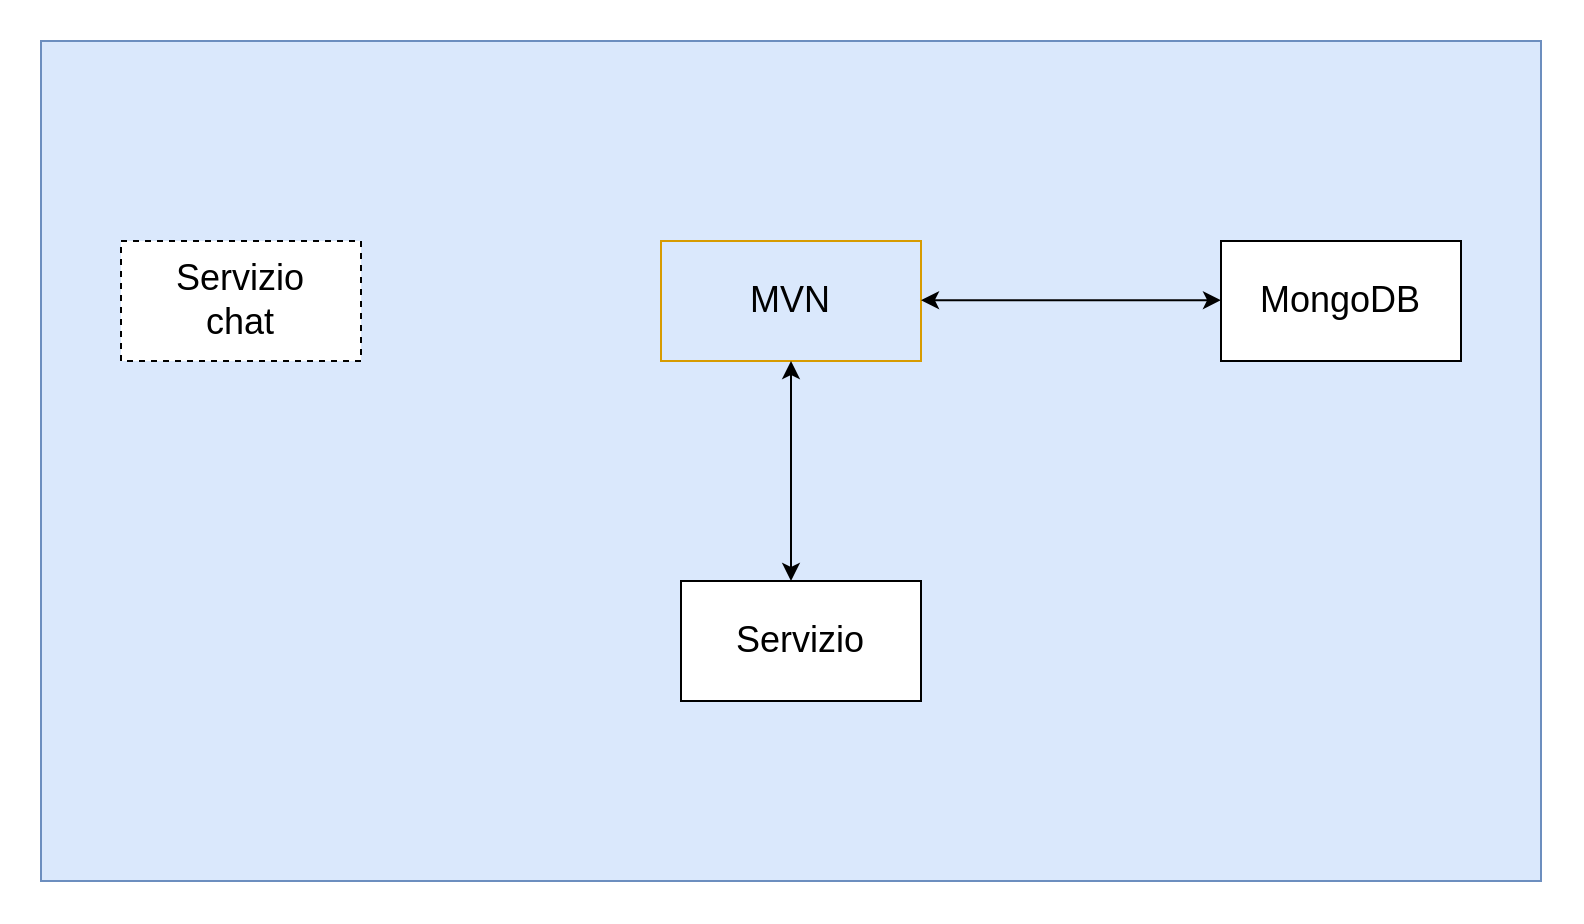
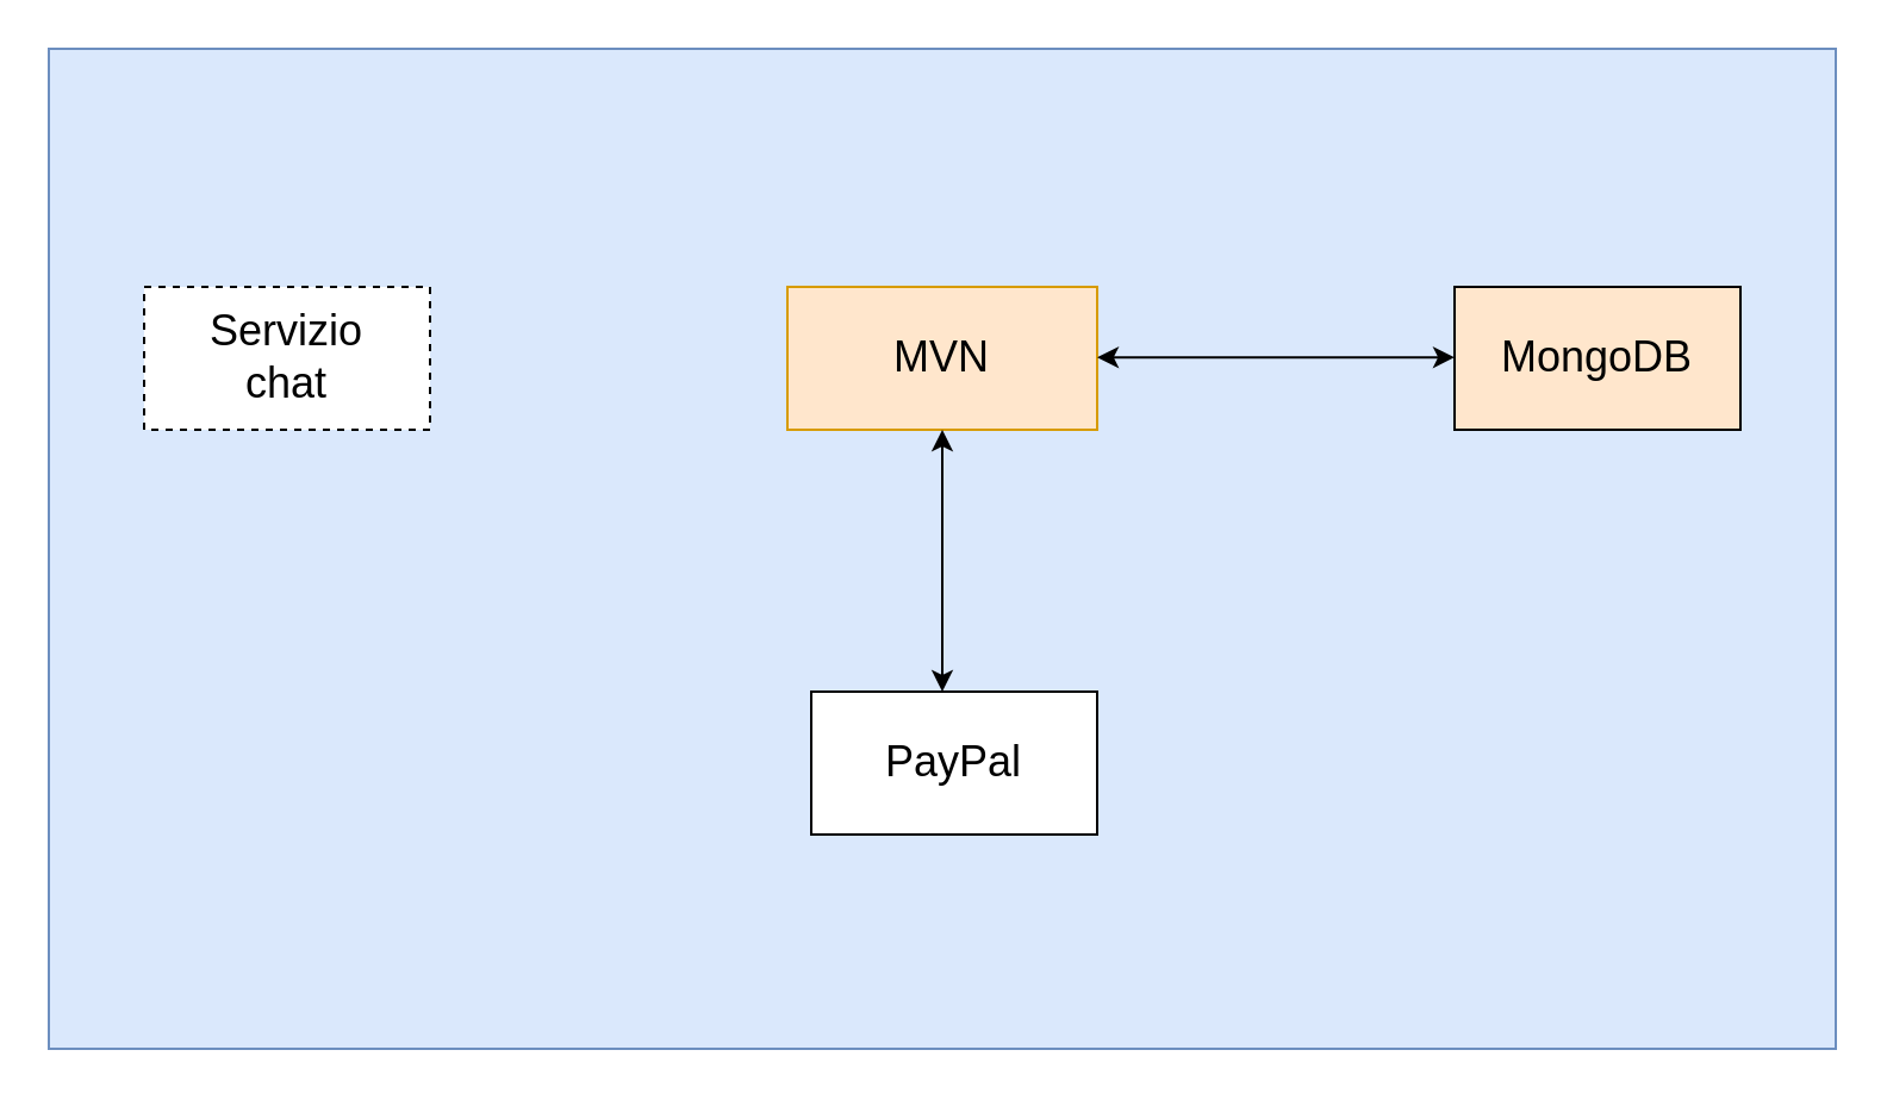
- <mxCell id="3" value="&lt;font style=&quot;font-size: 18px;&quot;&gt;MVN&lt;/font&gt;" style="rounded=0;whiteSpace=wrap;html=1;strokeColor=#d79b00;fillColor=#dae8fc;" vertex="1" parent="1"><mxGeometry x="330" y="120" width="130" height="60" as="geometry" /></mxCell>
+ <mxCell id="3" value="&lt;font style=&quot;font-size: 18px;&quot;&gt;MVN&lt;/font&gt;" style="rounded=0;whiteSpace=wrap;html=1;strokeColor=#d79b00;fillColor=#ffe6cc;" vertex="1" parent="1"><mxGeometry x="330" y="120" width="130" height="60" as="geometry" /></mxCell>
- <mxCell id="7" value="MongoDB" style="rounded=0;whiteSpace=wrap;html=1;fontSize=18;" vertex="1" parent="1"><mxGeometry x="610" y="120" width="120" height="60" as="geometry" /></mxCell>
+ <mxCell id="7" value="MongoDB" style="rounded=0;whiteSpace=wrap;html=1;fontSize=18;fillColor=#ffe6cc;" vertex="1" parent="1"><mxGeometry x="610" y="120" width="120" height="60" as="geometry" /></mxCell>
- <mxCell id="5" value="Servizio" style="rounded=0;whiteSpace=wrap;html=1;fontSize=18;" vertex="1" parent="1"><mxGeometry x="340" y="290" width="120" height="60" as="geometry" /></mxCell>
+ <mxCell id="5" value="PayPal" style="rounded=0;whiteSpace=wrap;html=1;fontSize=18;" vertex="1" parent="1"><mxGeometry x="340" y="290" width="120" height="60" as="geometry" /></mxCell>
